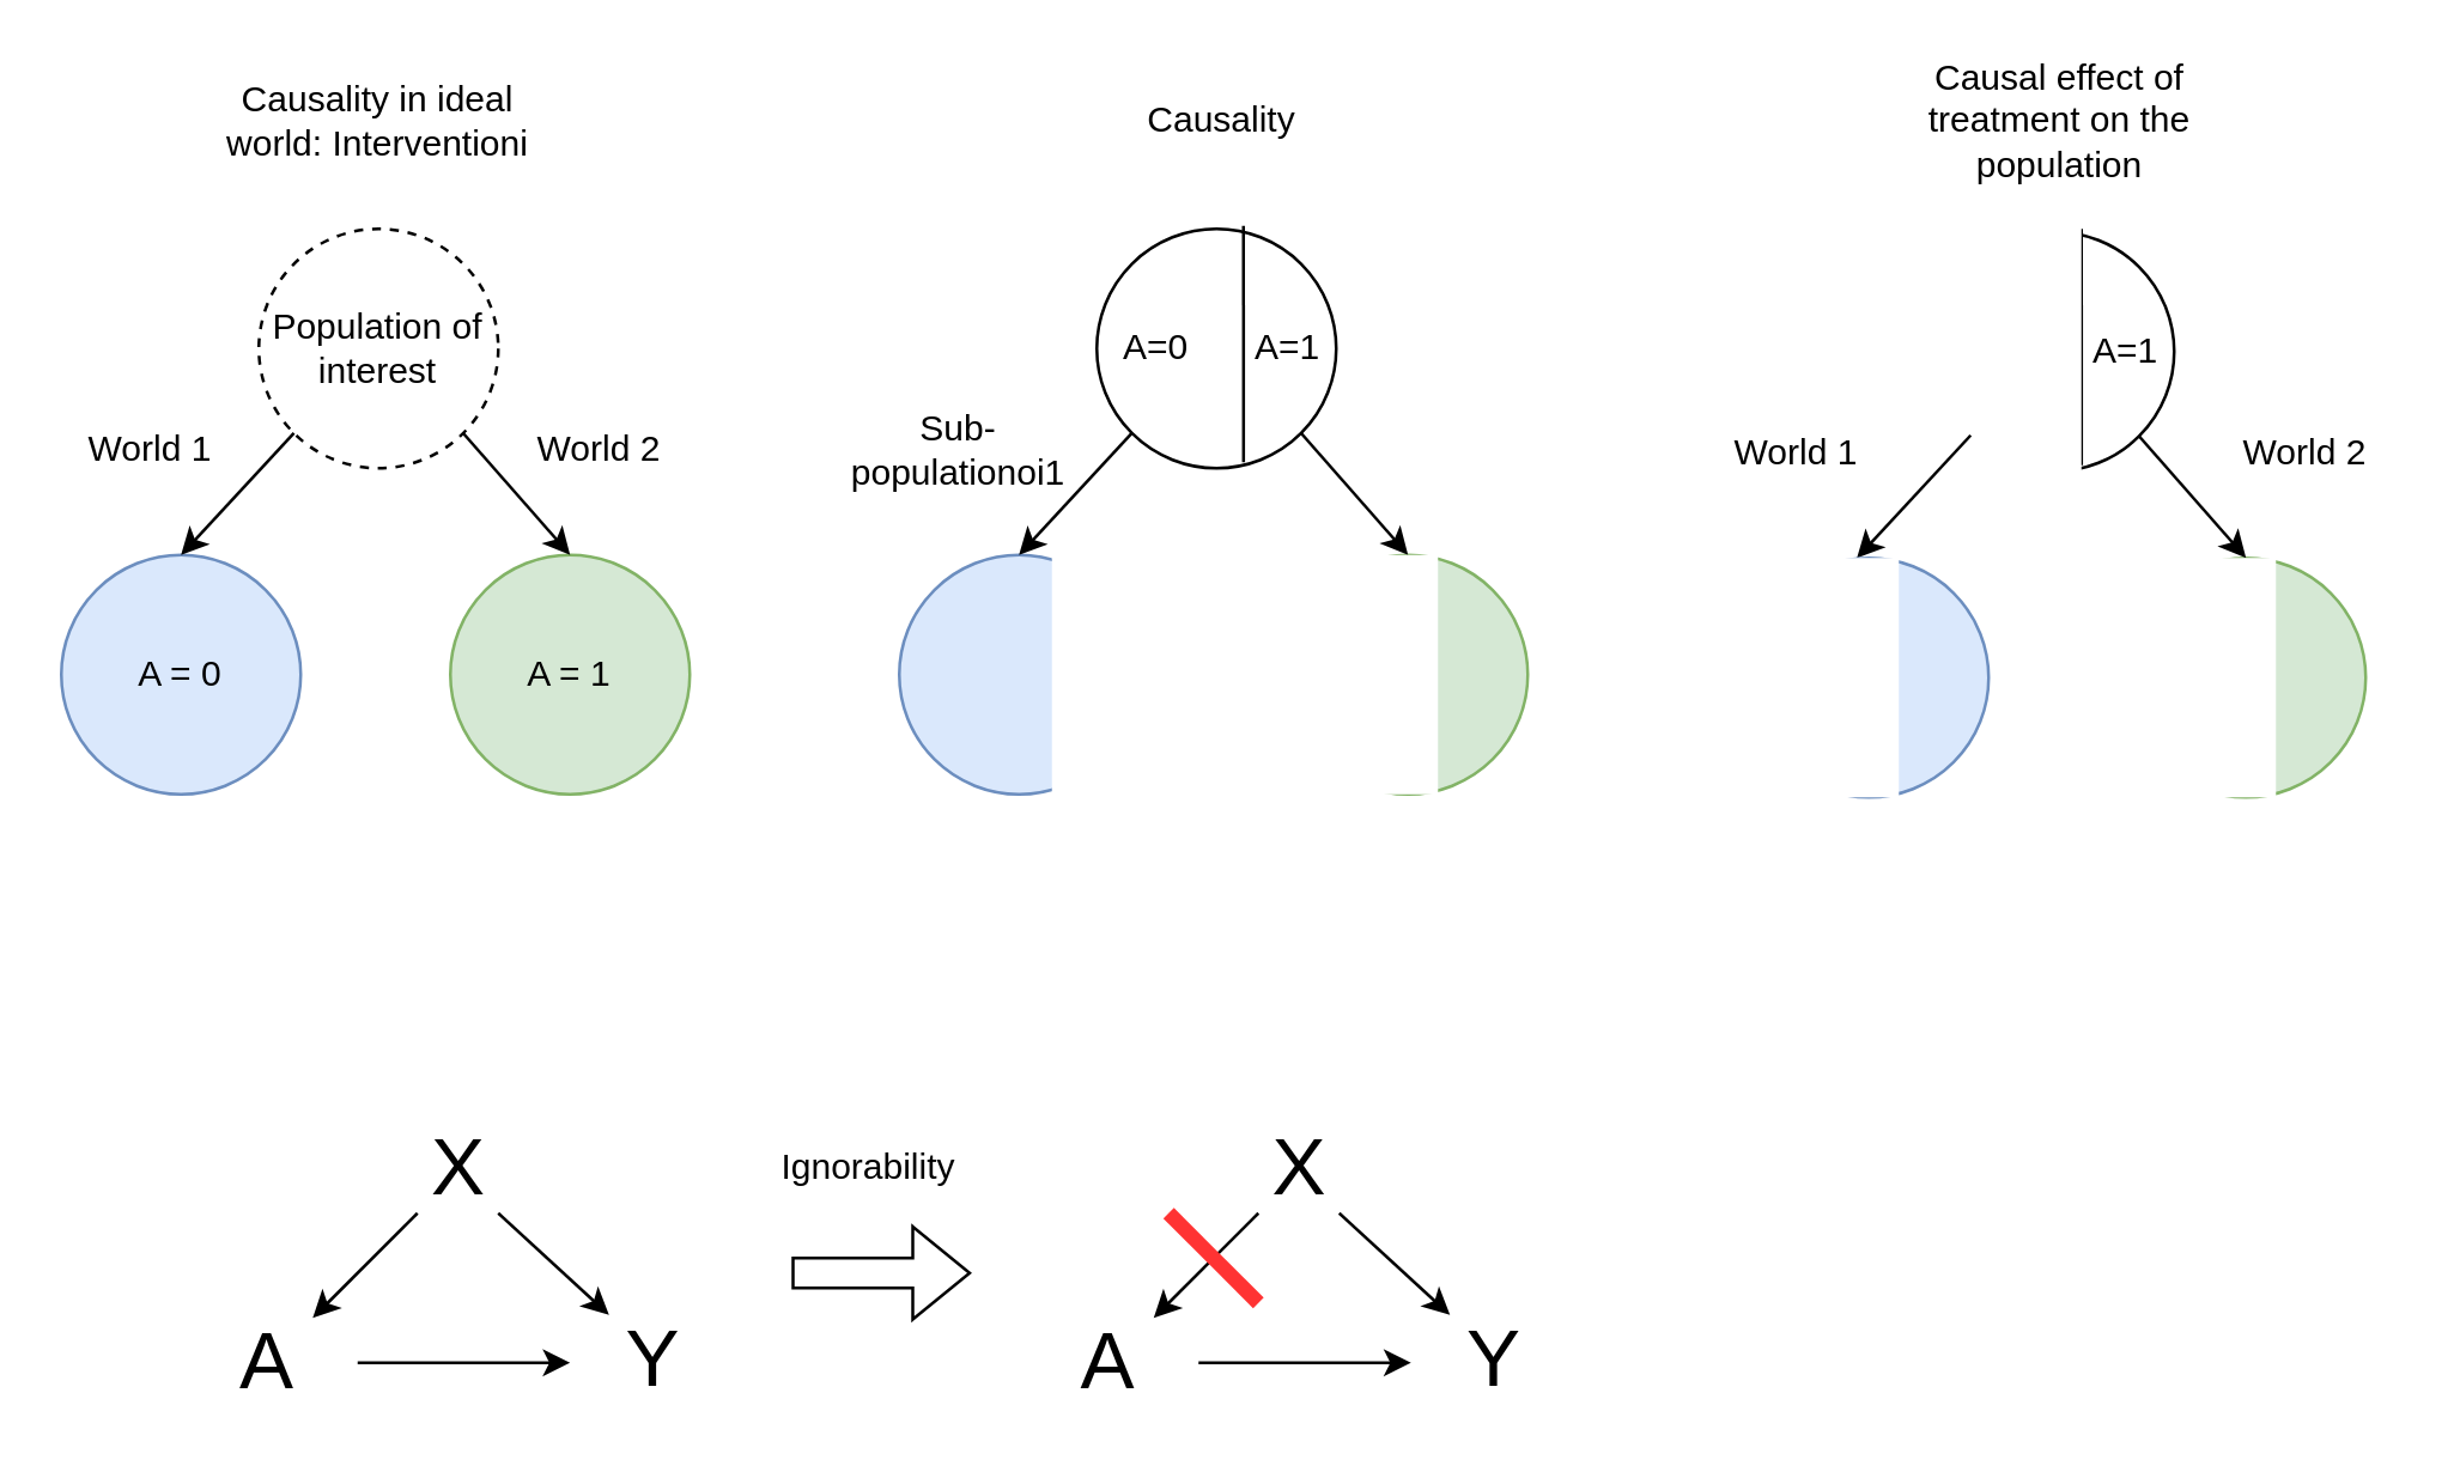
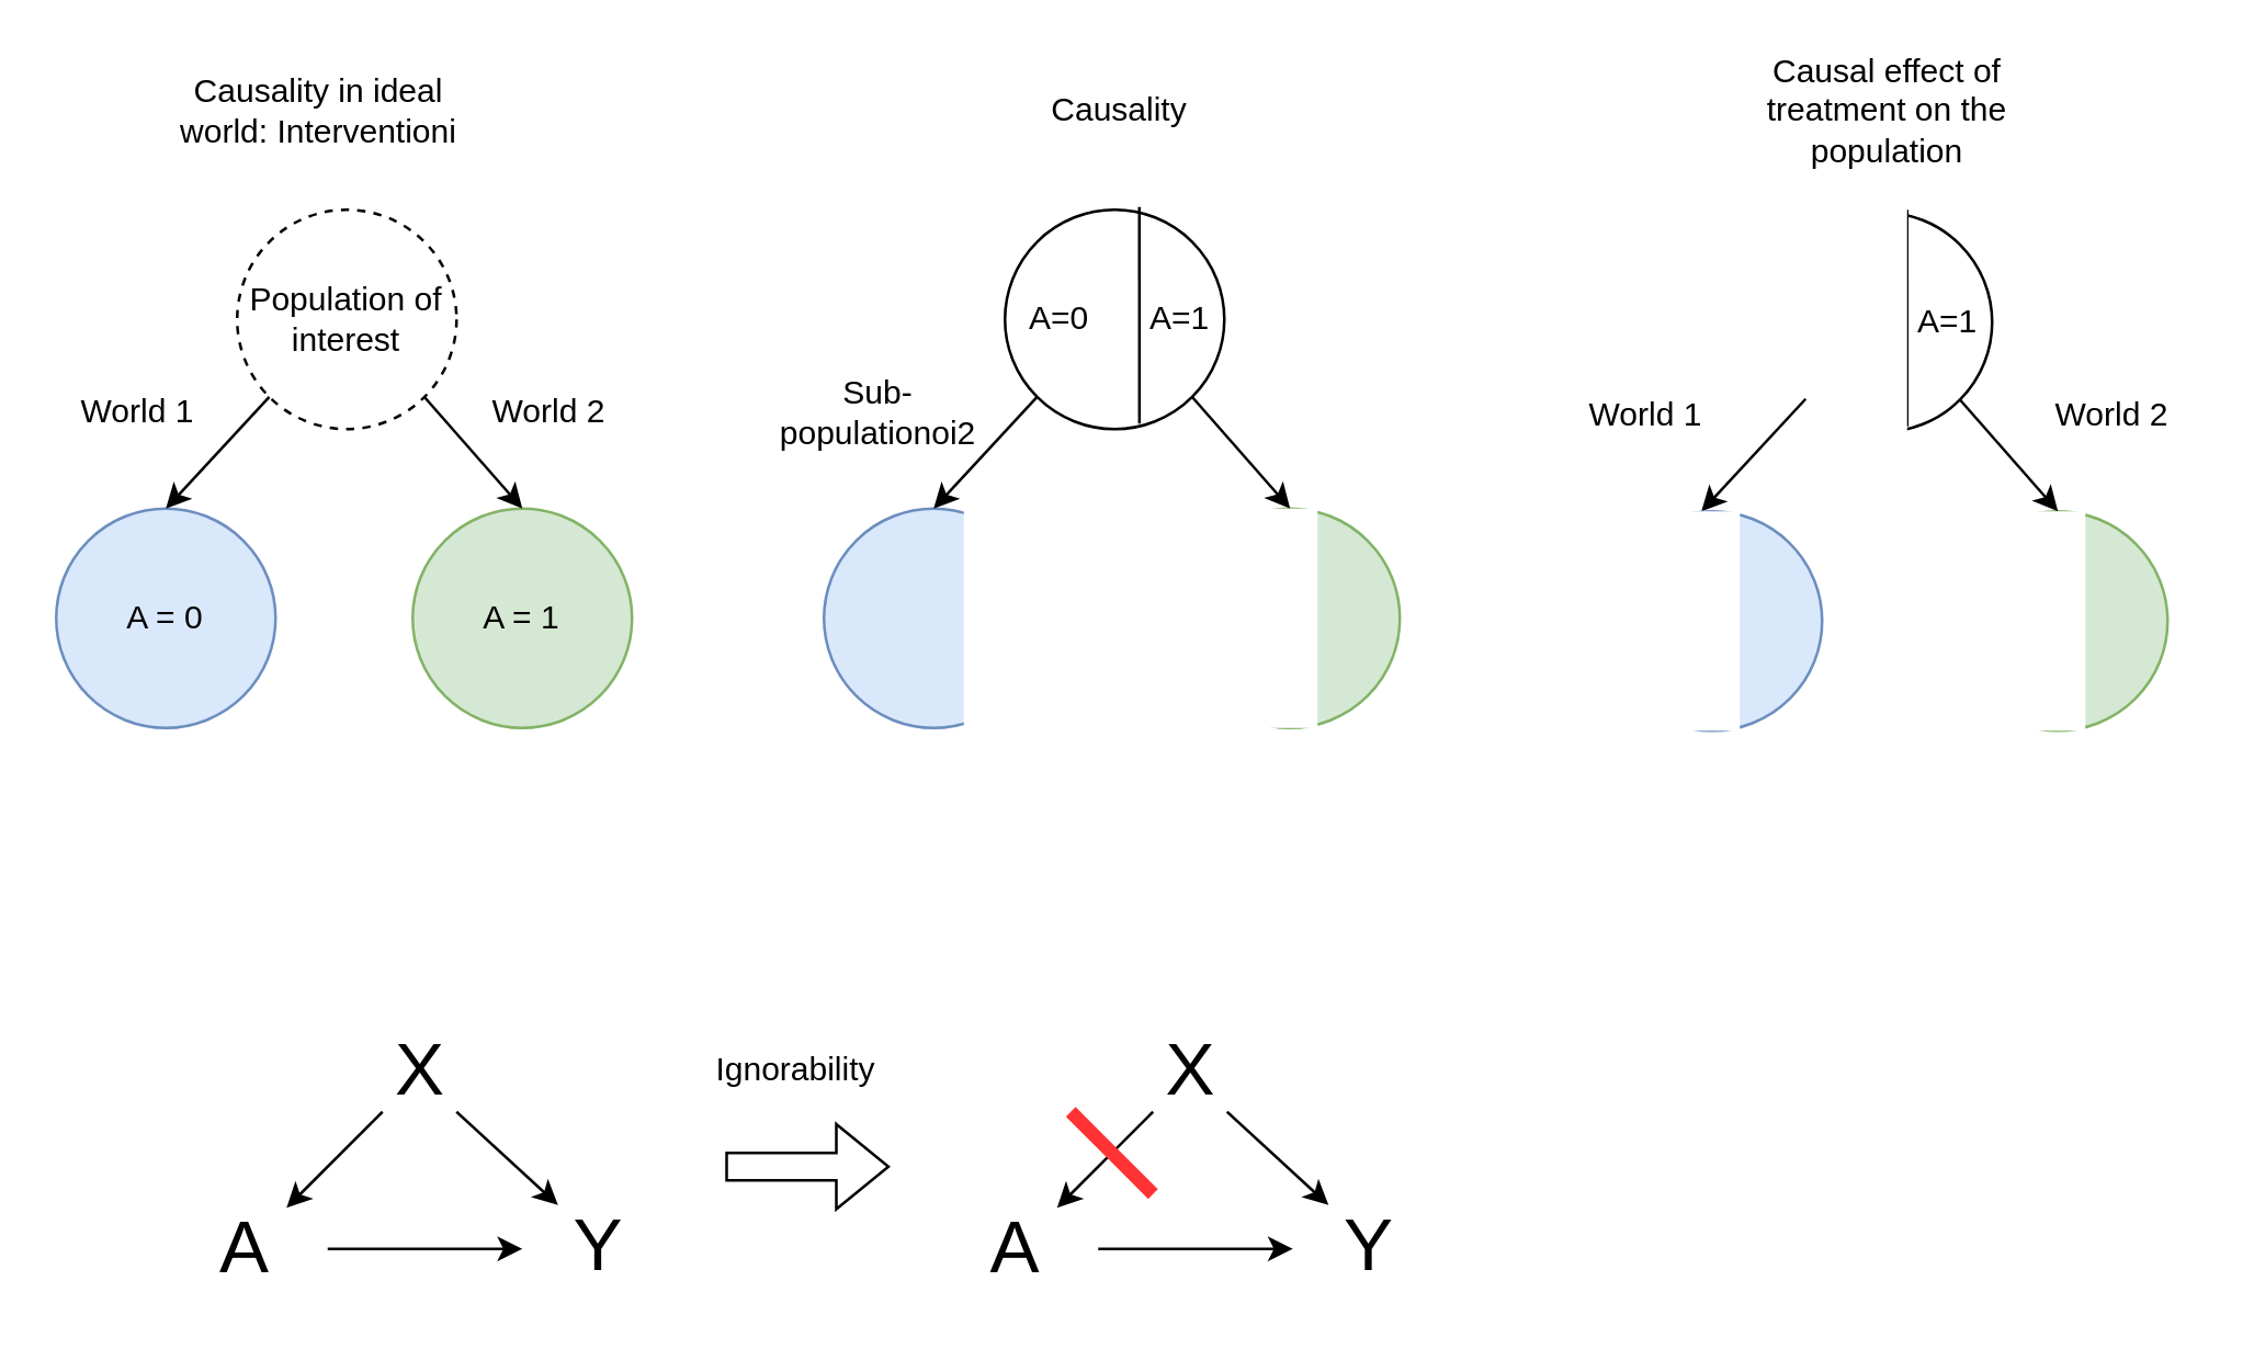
- <mxCell id="34" value="Causality in ideal world: Interventioni" style="text;html=1;strokeColor=none;fillColor=none;align=center;verticalAlign=middle;whiteSpace=wrap;rounded=0;" vertex="1" parent="1"><mxGeometry x="74" y="25" width="104" height="30" as="geometry" /></mxCell>
+ <mxCell id="34" value="Causality in ideal world: Interventioni" style="text;html=1;strokeColor=none;fillColor=none;align=center;verticalAlign=middle;whiteSpace=wrap;rounded=0;" vertex="1" parent="1"><mxGeometry x="64" y="25" width="104" height="30" as="geometry" /></mxCell>
- <mxCell id="14" value="Sub-populationoi1" style="text;html=1;strokeColor=none;fillColor=none;align=center;verticalAlign=middle;whiteSpace=wrap;rounded=0;" vertex="1" parent="1"><mxGeometry x="290" y="135" width="60" height="30" as="geometry" /></mxCell>
+ <mxCell id="14" value="Sub-populationoi2" style="text;html=1;strokeColor=none;fillColor=none;align=center;verticalAlign=middle;whiteSpace=wrap;rounded=0;" vertex="1" parent="1"><mxGeometry x="290" y="135" width="60" height="30" as="geometry" /></mxCell>
